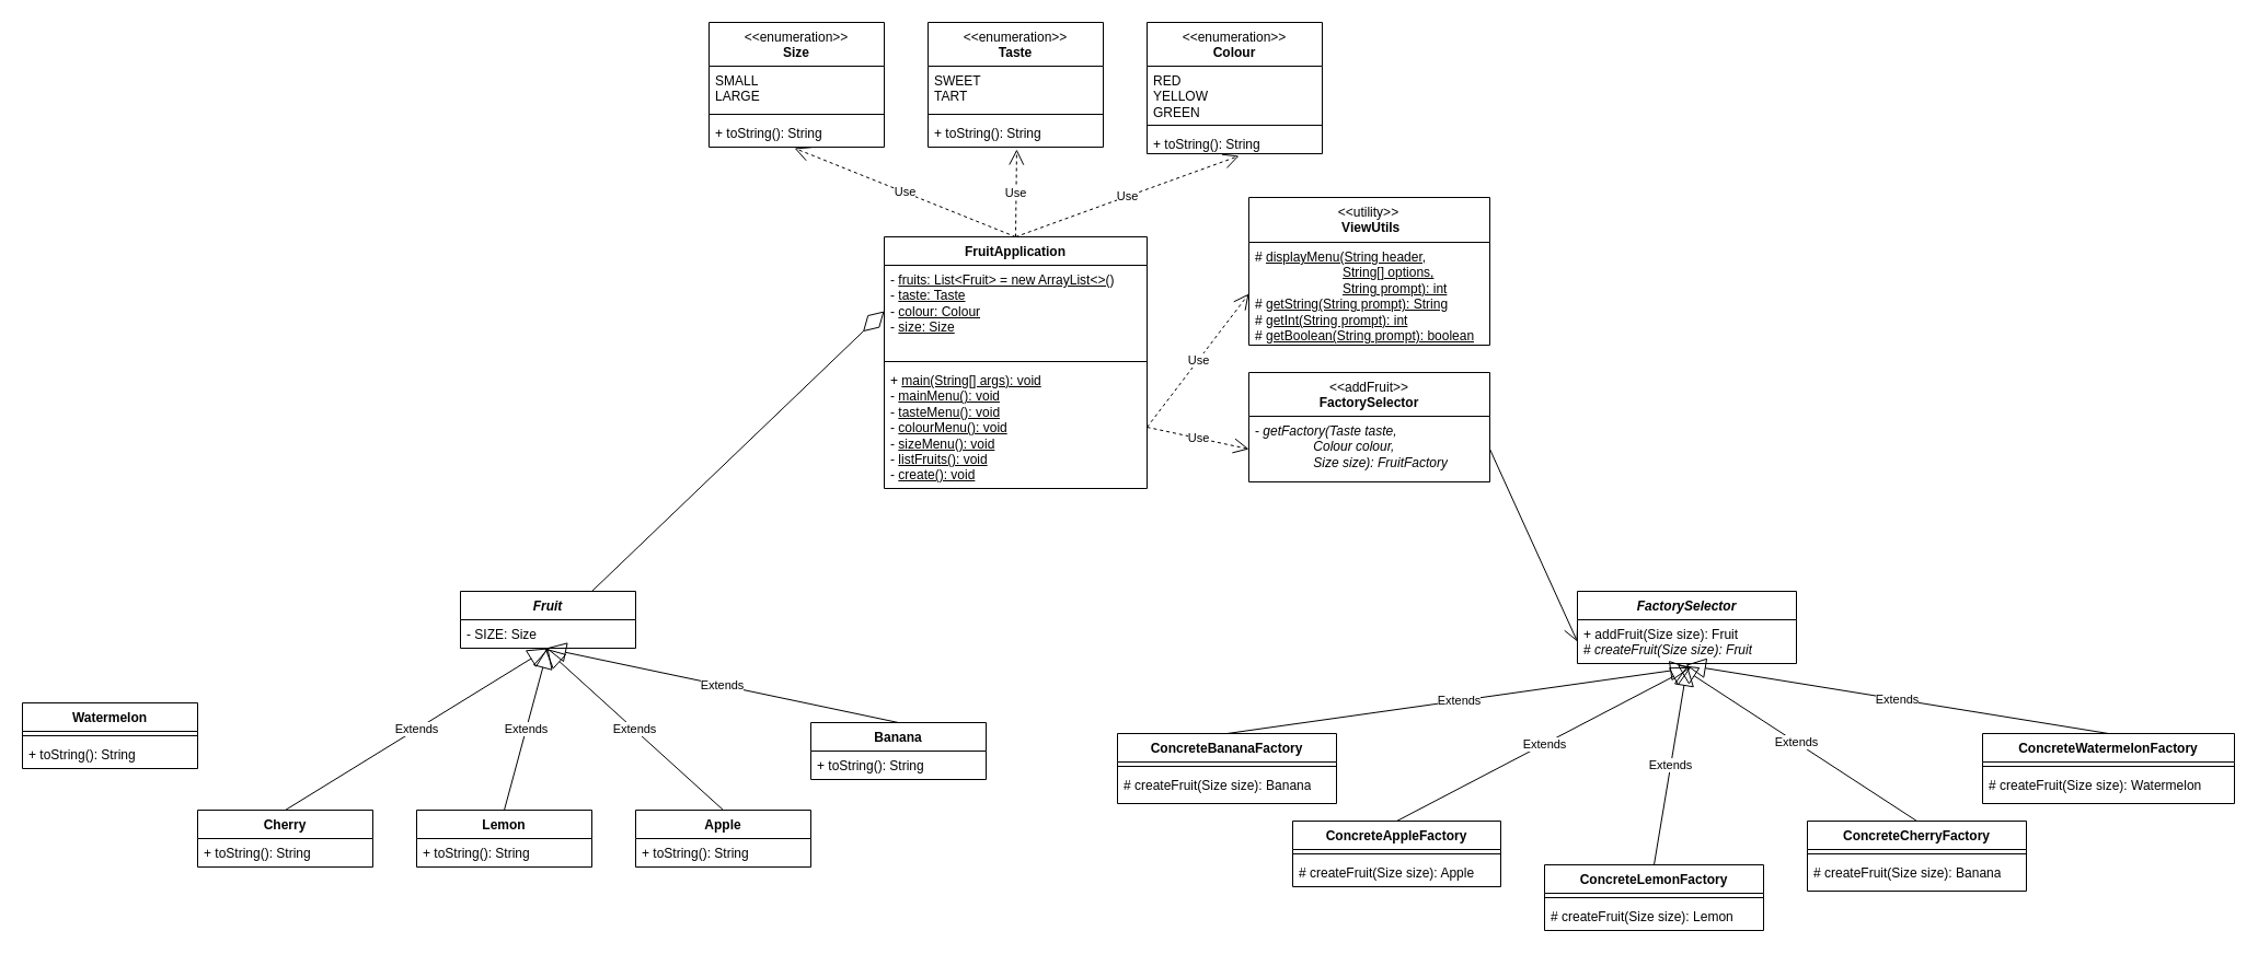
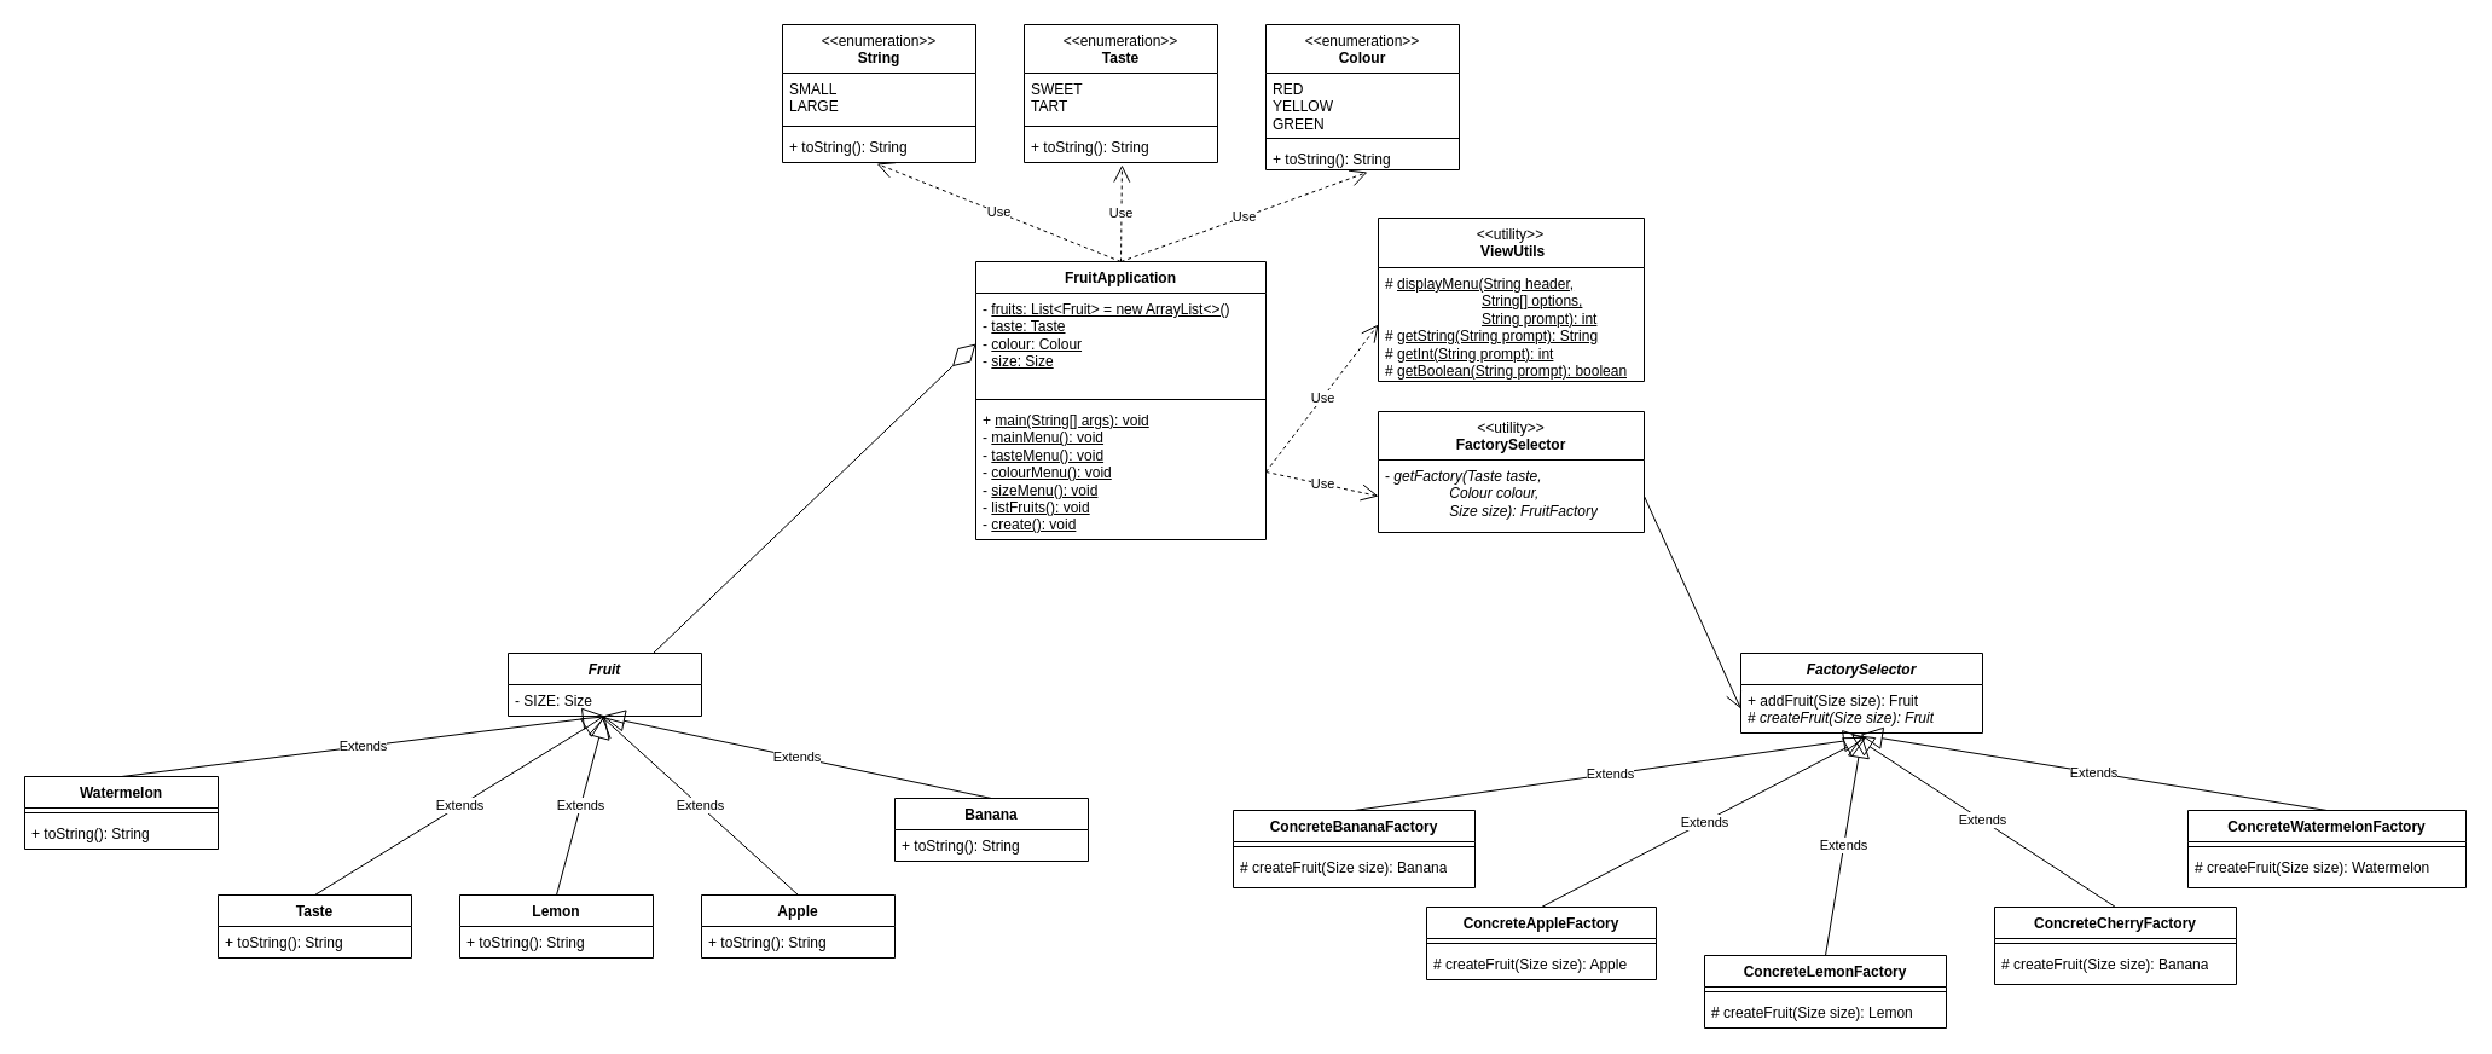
- <mxCell id="19" value="&lt;div&gt;&lt;span style=&quot;font-weight: normal;&quot;&gt;&amp;lt;&amp;lt;enumeration&amp;gt;&amp;gt;&lt;/span&gt;&lt;/div&gt;&lt;div&gt;Size&lt;/div&gt;" style="swimlane;fontStyle=1;align=center;verticalAlign=top;childLayout=stackLayout;horizontal=1;startSize=40;horizontalStack=0;resizeParent=1;resizeParentMax=0;resizeLast=0;collapsible=1;marginBottom=0;whiteSpace=wrap;html=1;" parent="1" vertex="1"><mxGeometry x="647" width="160" height="114" as="geometry" y="20" /></mxCell>
+ <mxCell id="19" value="&lt;div&gt;&lt;span style=&quot;font-weight: normal;&quot;&gt;&amp;lt;&amp;lt;enumeration&amp;gt;&amp;gt;&lt;/span&gt;&lt;/div&gt;&lt;div&gt;String&lt;/div&gt;" style="swimlane;fontStyle=1;align=center;verticalAlign=top;childLayout=stackLayout;horizontal=1;startSize=40;horizontalStack=0;resizeParent=1;resizeParentMax=0;resizeLast=0;collapsible=1;marginBottom=0;whiteSpace=wrap;html=1;" parent="1" vertex="1"><mxGeometry x="647" width="160" height="114" as="geometry" y="20" /></mxCell>
- <mxCell id="36" value="&lt;div&gt;&lt;span style=&quot;font-weight: normal;&quot;&gt;&amp;lt;&amp;lt;addFruit&amp;gt;&amp;gt;&lt;/span&gt;&lt;/div&gt;&lt;b&gt;FactorySelector&lt;/b&gt;" style="swimlane;fontStyle=1;align=center;verticalAlign=top;childLayout=stackLayout;horizontal=1;startSize=40;horizontalStack=0;resizeParent=1;resizeParentMax=0;resizeLast=0;collapsible=1;marginBottom=0;whiteSpace=wrap;html=1;" parent="1" vertex="1"><mxGeometry x="1140" y="340" width="220" height="100" as="geometry" /></mxCell>
+ <mxCell id="36" value="&lt;div&gt;&lt;span style=&quot;font-weight: normal;&quot;&gt;&amp;lt;&amp;lt;utility&amp;gt;&amp;gt;&lt;/span&gt;&lt;/div&gt;&lt;b&gt;FactorySelector&lt;/b&gt;" style="swimlane;fontStyle=1;align=center;verticalAlign=top;childLayout=stackLayout;horizontal=1;startSize=40;horizontalStack=0;resizeParent=1;resizeParentMax=0;resizeLast=0;collapsible=1;marginBottom=0;whiteSpace=wrap;html=1;" parent="1" vertex="1"><mxGeometry x="1140" y="340" width="220" height="100" as="geometry" /></mxCell>
- <mxCell id="60" value="Extends" style="endArrow=block;endSize=16;endFill=0;html=1;rounded=0;exitX=0.5;exitY=0;exitDx=0;exitDy=0;entryX=0.481;entryY=1;entryDx=0;entryDy=0;entryPerimeter=0;" edge="1" parent="1" source="55" target="41"><mxGeometry width="160" relative="1" as="geometry"><mxPoint x="730" y="770" as="sourcePoint" /><mxPoint x="530" y="620" as="targetPoint" /></mxGeometry></mxCell>
+ <mxCell id="60" value="Extends" style="endArrow=open;endSize=16;endFill=0;html=1;rounded=0;exitX=0.5;exitY=0;exitDx=0;exitDy=0;entryX=0.481;entryY=1;entryDx=0;entryDy=0;entryPerimeter=0;" edge="1" parent="1" source="55" target="41"><mxGeometry width="160" relative="1" as="geometry"><mxPoint x="730" y="770" as="sourcePoint" /><mxPoint x="530" y="620" as="targetPoint" /></mxGeometry></mxCell>
+ <mxCell id="58" value="Extends" style="endArrow=block;endSize=16;endFill=0;html=1;rounded=0;exitX=0.5;exitY=0;exitDx=0;exitDy=0;entryX=0.5;entryY=1;entryDx=0;entryDy=0;" edge="1" parent="1" source="2" target="40"><mxGeometry width="160" relative="1" as="geometry"><mxPoint x="290" y="500" as="sourcePoint" /><mxPoint x="450" y="500" as="targetPoint" /></mxGeometry></mxCell>
- <mxCell id="7" value="Cherry" style="swimlane;fontStyle=1;align=center;verticalAlign=top;childLayout=stackLayout;horizontal=1;startSize=26;horizontalStack=0;resizeParent=1;resizeParentMax=0;resizeLast=0;collapsible=1;marginBottom=0;whiteSpace=wrap;html=1;" parent="1" vertex="1"><mxGeometry x="180" y="740" width="160" height="52" as="geometry" /></mxCell>
+ <mxCell id="7" value="Taste" style="swimlane;fontStyle=1;align=center;verticalAlign=top;childLayout=stackLayout;horizontal=1;startSize=26;horizontalStack=0;resizeParent=1;resizeParentMax=0;resizeLast=0;collapsible=1;marginBottom=0;whiteSpace=wrap;html=1;" parent="1" vertex="1"><mxGeometry x="180" y="740" width="160" height="52" as="geometry" /></mxCell>
